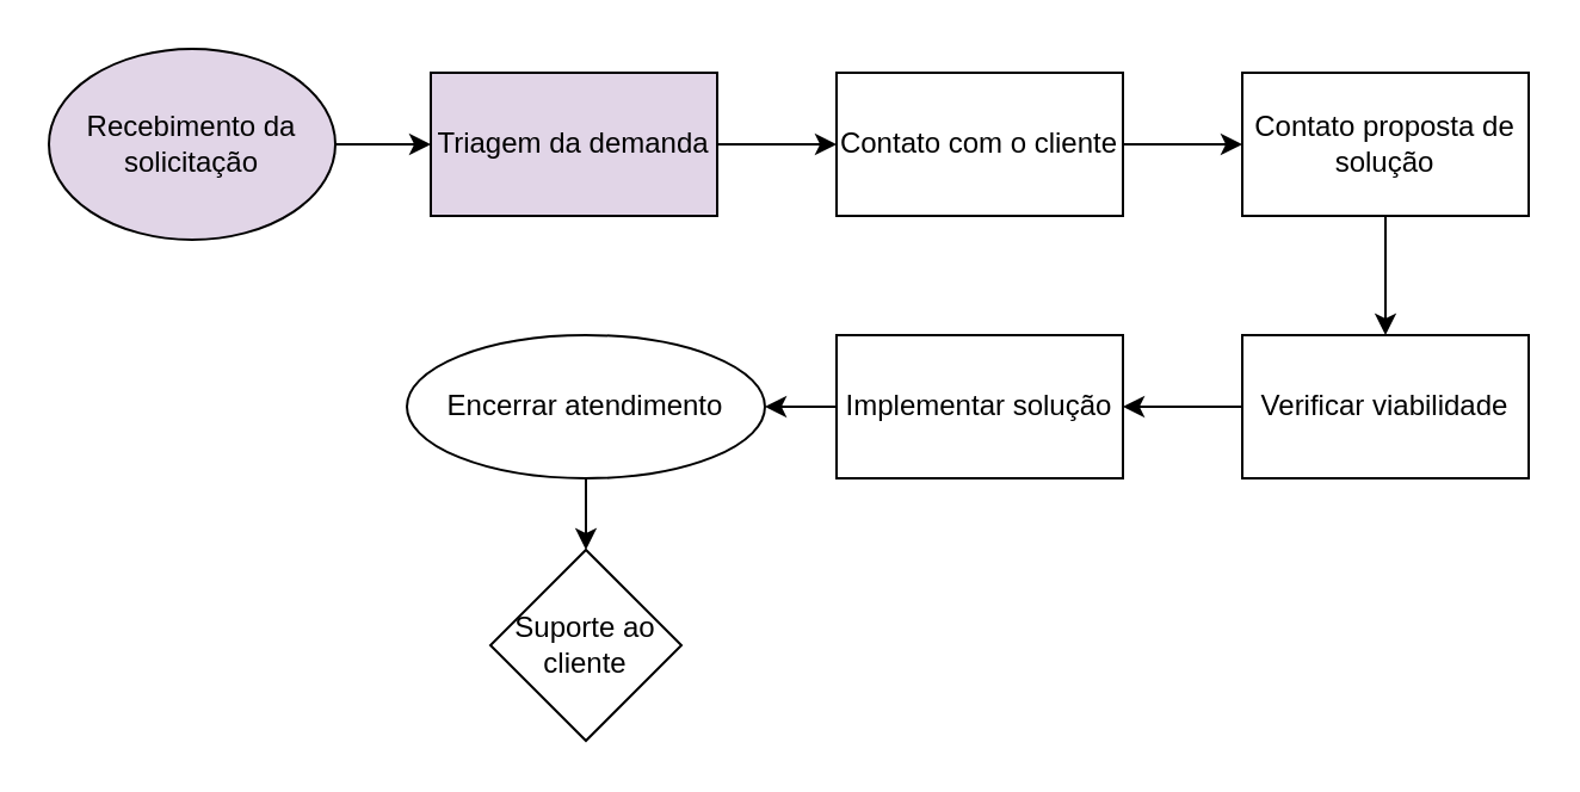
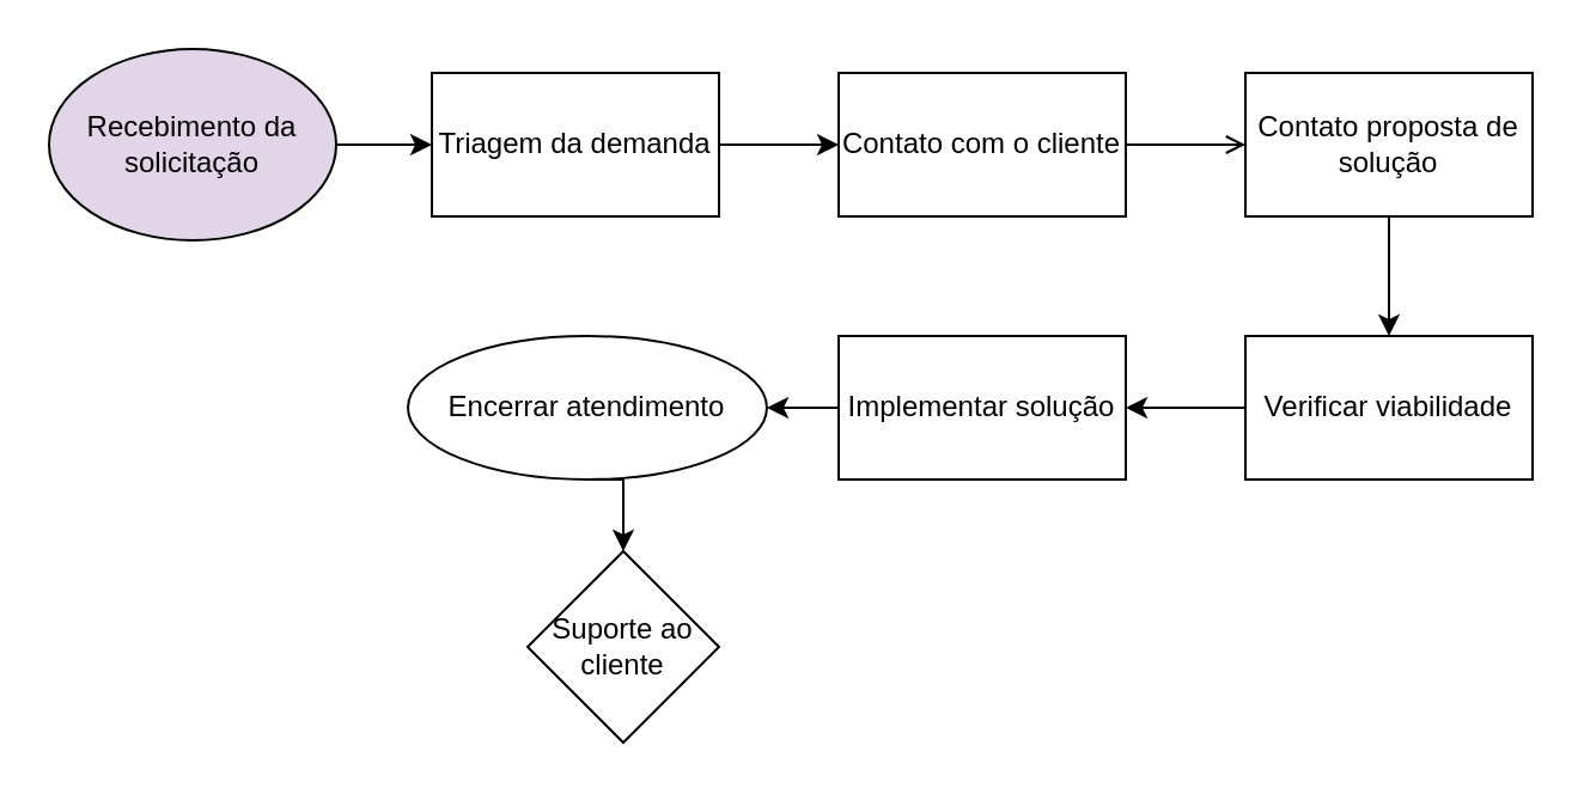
- <mxCell id="5" value="Triagem da demanda" style="rounded=0;whiteSpace=wrap;html=1;fillColor=#e1d5e7;" vertex="1" parent="1"><mxGeometry x="180" y="30" width="120" height="60" as="geometry" /></mxCell>
+ <mxCell id="5" value="Triagem da demanda" style="rounded=0;whiteSpace=wrap;html=1;" vertex="1" parent="1"><mxGeometry x="180" y="30" width="120" height="60" as="geometry" /></mxCell>
- <mxCell id="6" style="edgeStyle=orthogonalEdgeStyle;rounded=0;orthogonalLoop=1;jettySize=auto;html=1;exitX=1;exitY=0.5;exitDx=0;exitDy=0;entryX=0;entryY=0.5;entryDx=0;entryDy=0;" edge="1" parent="1" source="7" target="9"><mxGeometry relative="1" as="geometry" /></mxCell>
+ <mxCell id="6" style="edgeStyle=orthogonalEdgeStyle;rounded=0;orthogonalLoop=1;jettySize=auto;html=1;exitX=1;exitY=0.5;exitDx=0;exitDy=0;entryX=0;entryY=0.5;entryDx=0;entryDy=0;endArrow=open;" edge="1" parent="1" source="7" target="9"><mxGeometry relative="1" as="geometry" /></mxCell>
- <mxCell id="16" value="Suporte ao cliente" style="rhombus;whiteSpace=wrap;html=1;" vertex="1" parent="1"><mxGeometry x="205" y="230" width="80" height="80" as="geometry" /></mxCell>
+ <mxCell id="16" value="Suporte ao cliente" style="rhombus;whiteSpace=wrap;html=1;" vertex="1" parent="1"><mxGeometry x="220" y="230" width="80" height="80" as="geometry" /></mxCell>
